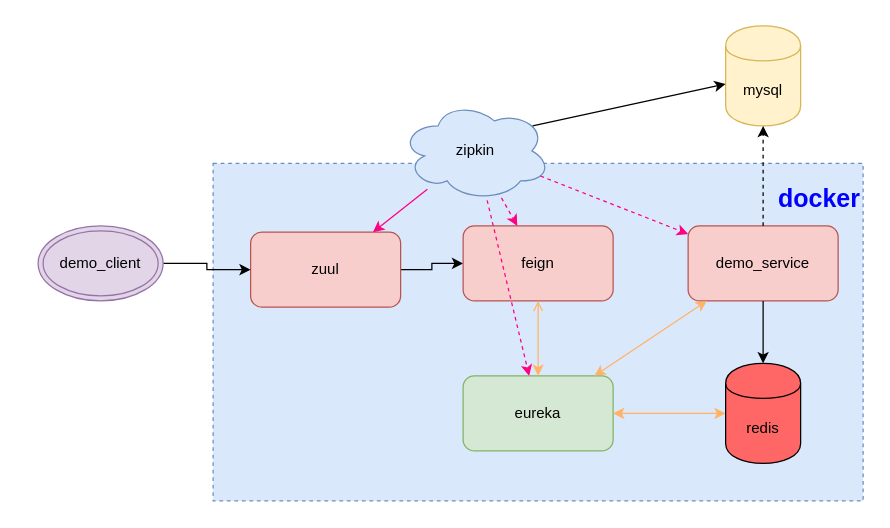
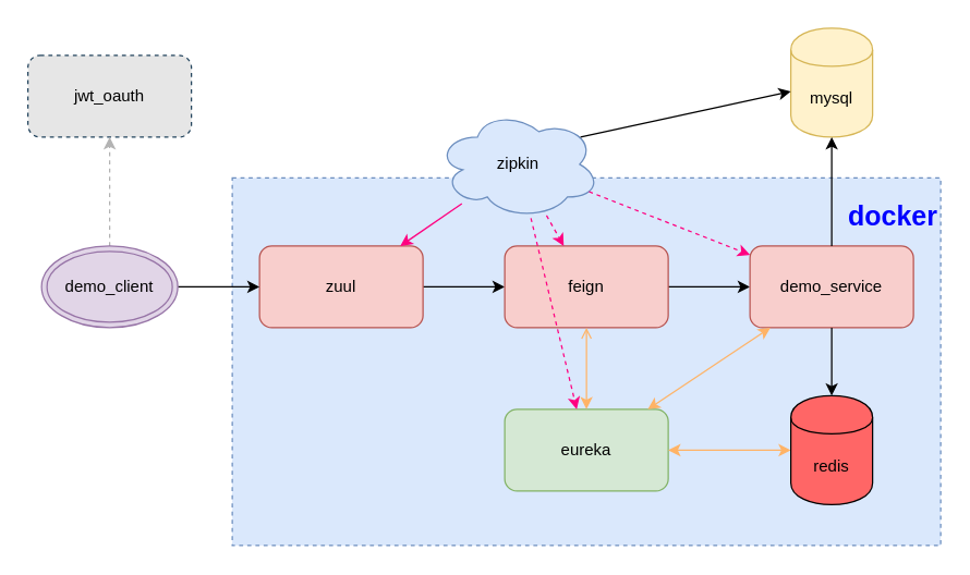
+ <mxCell id="3" value="jwt_oauth" style="rounded=1;whiteSpace=wrap;html=1;fillColor=#E6E6E6;strokeColor=#23445d;dashed=1;" parent="1" vertex="1"><mxGeometry x="20" y="40" width="120" height="60" as="geometry" /></mxCell>
- <mxCell id="19" value="" style="endArrow=classic;html=1;strokeColor=#000000;dashed=1;" parent="1" source="8" target="18" edge="1"><mxGeometry width="50" height="50" relative="1" as="geometry"><mxPoint x="20" y="470" as="sourcePoint" /><mxPoint x="70" y="420" as="targetPoint" /></mxGeometry></mxCell>
+ <mxCell id="19" value="" style="endArrow=classic;html=1;strokeColor=#000000;" parent="1" source="8" target="18" edge="1"><mxGeometry width="50" height="50" relative="1" as="geometry"><mxPoint x="20" y="470" as="sourcePoint" /><mxPoint x="70" y="420" as="targetPoint" /></mxGeometry></mxCell>
+ <mxCell id="9" value="" style="edgeStyle=orthogonalEdgeStyle;rounded=0;orthogonalLoop=1;jettySize=auto;html=1;dashed=1;strokeColor=#B3B3B3;" parent="1" source="11" target="3" edge="1"><mxGeometry relative="1" as="geometry" /></mxCell>
+ <mxCell id="6" value="" style="edgeStyle=orthogonalEdgeStyle;rounded=0;orthogonalLoop=1;jettySize=auto;html=1;strokeColor=#000000;" parent="1" source="7" target="8" edge="1"><mxGeometry relative="1" as="geometry" /></mxCell>
- <mxCell id="5" value="zuul&lt;br&gt;" style="rounded=1;whiteSpace=wrap;html=1;fillColor=#f8cecc;strokeColor=#b85450;" parent="1" vertex="1"><mxGeometry x="200" y="185" width="120" height="60" as="geometry" /></mxCell>
+ <mxCell id="5" value="zuul&lt;br&gt;" style="rounded=1;whiteSpace=wrap;html=1;fillColor=#f8cecc;strokeColor=#b85450;" parent="1" vertex="1"><mxGeometry x="190" y="180" width="120" height="60" as="geometry" /></mxCell>
